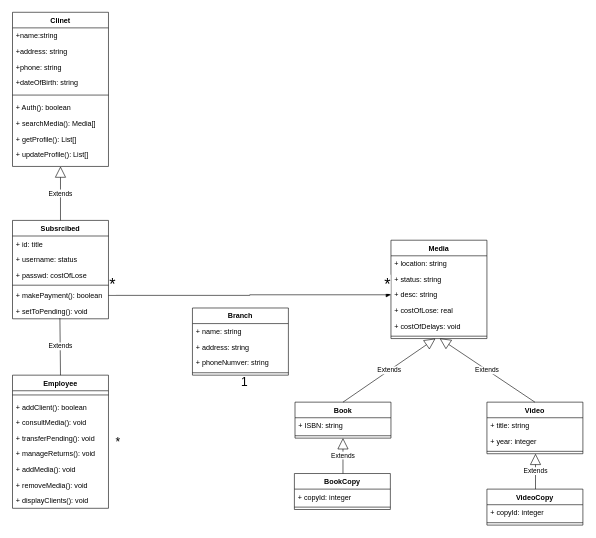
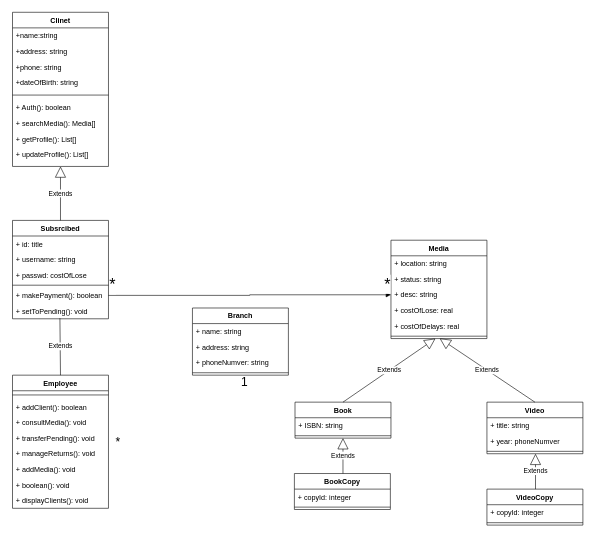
- <mxCell id="48" value="+ username: status" style="text;strokeColor=none;fillColor=none;align=left;verticalAlign=top;spacingLeft=4;spacingRight=4;overflow=hidden;rotatable=0;points=[[0,0.5],[1,0.5]];portConstraint=eastwest;" parent="46" vertex="1"><mxGeometry y="52" width="160" height="26" as="geometry" /></mxCell>
+ <mxCell id="48" value="+ username: string" style="text;strokeColor=none;fillColor=none;align=left;verticalAlign=top;spacingLeft=4;spacingRight=4;overflow=hidden;rotatable=0;points=[[0,0.5],[1,0.5]];portConstraint=eastwest;" parent="46" vertex="1"><mxGeometry y="52" width="160" height="26" as="geometry" /></mxCell>
- <mxCell id="27" value="+ costOfDelays: void" style="text;strokeColor=none;fillColor=none;align=left;verticalAlign=top;spacingLeft=4;spacingRight=4;overflow=hidden;rotatable=0;points=[[0,0.5],[1,0.5]];portConstraint=eastwest;" parent="22" vertex="1"><mxGeometry y="130" width="160" height="26" as="geometry" /></mxCell>
+ <mxCell id="27" value="+ costOfDelays: real" style="text;strokeColor=none;fillColor=none;align=left;verticalAlign=top;spacingLeft=4;spacingRight=4;overflow=hidden;rotatable=0;points=[[0,0.5],[1,0.5]];portConstraint=eastwest;" parent="22" vertex="1"><mxGeometry y="130" width="160" height="26" as="geometry" /></mxCell>
- <mxCell id="34" value="+ year: integer" style="text;strokeColor=none;fillColor=none;align=left;verticalAlign=top;spacingLeft=4;spacingRight=4;overflow=hidden;rotatable=0;points=[[0,0.5],[1,0.5]];portConstraint=eastwest;" parent="32" vertex="1"><mxGeometry y="52" width="160" height="26" as="geometry" /></mxCell>
+ <mxCell id="34" value="+ year: phoneNumver" style="text;strokeColor=none;fillColor=none;align=left;verticalAlign=top;spacingLeft=4;spacingRight=4;overflow=hidden;rotatable=0;points=[[0,0.5],[1,0.5]];portConstraint=eastwest;" parent="32" vertex="1"><mxGeometry y="52" width="160" height="26" as="geometry" /></mxCell>
- <mxCell id="19" value="+ removeMedia(): void " style="text;strokeColor=none;fillColor=none;align=left;verticalAlign=top;spacingLeft=4;spacingRight=4;overflow=hidden;rotatable=0;points=[[0,0.5],[1,0.5]];portConstraint=eastwest;" parent="12" vertex="1"><mxGeometry y="170" width="160" height="26" as="geometry" /></mxCell>
+ <mxCell id="19" value="+ boolean(): void " style="text;strokeColor=none;fillColor=none;align=left;verticalAlign=top;spacingLeft=4;spacingRight=4;overflow=hidden;rotatable=0;points=[[0,0.5],[1,0.5]];portConstraint=eastwest;" parent="12" vertex="1"><mxGeometry y="170" width="160" height="26" as="geometry" /></mxCell>
